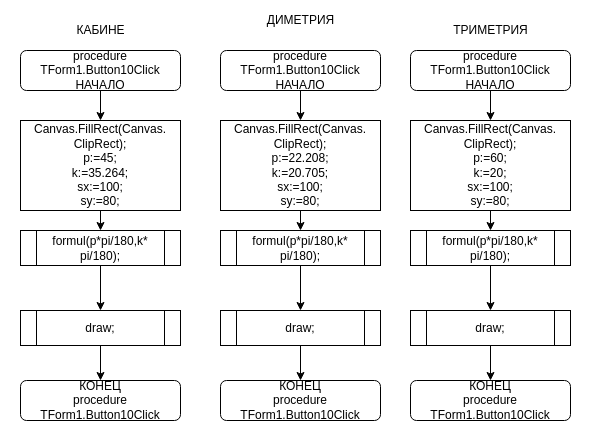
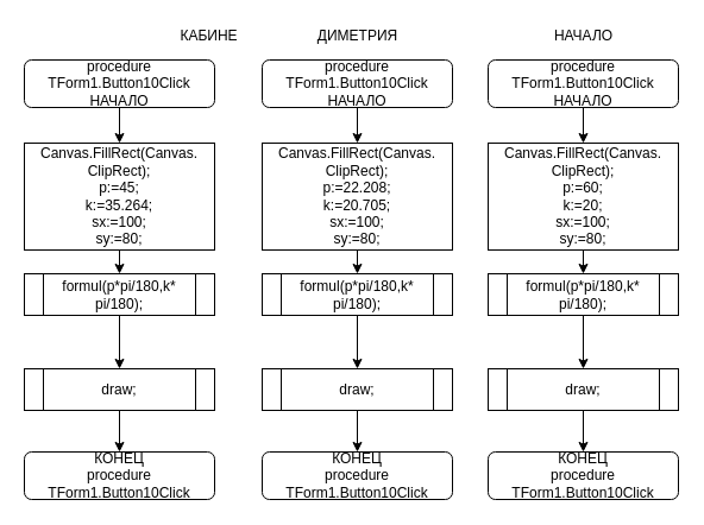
- <mxCell id="12" value="ДИМЕТРИЯ" style="text;html=1;align=center;verticalAlign=middle;resizable=0;points=[];autosize=1;strokeColor=none;fillColor=none;" vertex="1" parent="1"><mxGeometry x="260" y="10" width="80" height="20" as="geometry" /></mxCell>
+ <mxCell id="12" value="ДИМЕТРИЯ" style="text;html=1;align=center;verticalAlign=middle;resizable=0;points=[];autosize=1;strokeColor=none;fillColor=none;" vertex="1" parent="1"><mxGeometry x="260" y="20" width="80" height="20" as="geometry" /></mxCell>
- <mxCell id="2" value="КАБИНЕ" style="text;html=1;align=center;verticalAlign=middle;resizable=0;points=[];autosize=1;strokeColor=none;fillColor=none;" vertex="1" parent="1"><mxGeometry x="70" y="20" width="60" height="20" as="geometry" /></mxCell>
+ <mxCell id="2" value="КАБИНЕ" style="text;html=1;align=center;verticalAlign=middle;resizable=0;points=[];autosize=1;strokeColor=none;fillColor=none;" vertex="1" parent="1"><mxGeometry x="145" y="20" width="60" height="20" as="geometry" /></mxCell>
- <mxCell id="22" value="ТРИМЕТРИЯ" style="text;html=1;align=center;verticalAlign=middle;resizable=0;points=[];autosize=1;strokeColor=none;fillColor=none;" vertex="1" parent="1"><mxGeometry x="445" y="20" width="90" height="20" as="geometry" /></mxCell>
+ <mxCell id="22" value="НАЧАЛО" style="text;html=1;align=center;verticalAlign=middle;resizable=0;points=[];autosize=1;strokeColor=none;fillColor=none;" vertex="1" parent="1"><mxGeometry x="445" y="20" width="90" height="20" as="geometry" /></mxCell>
